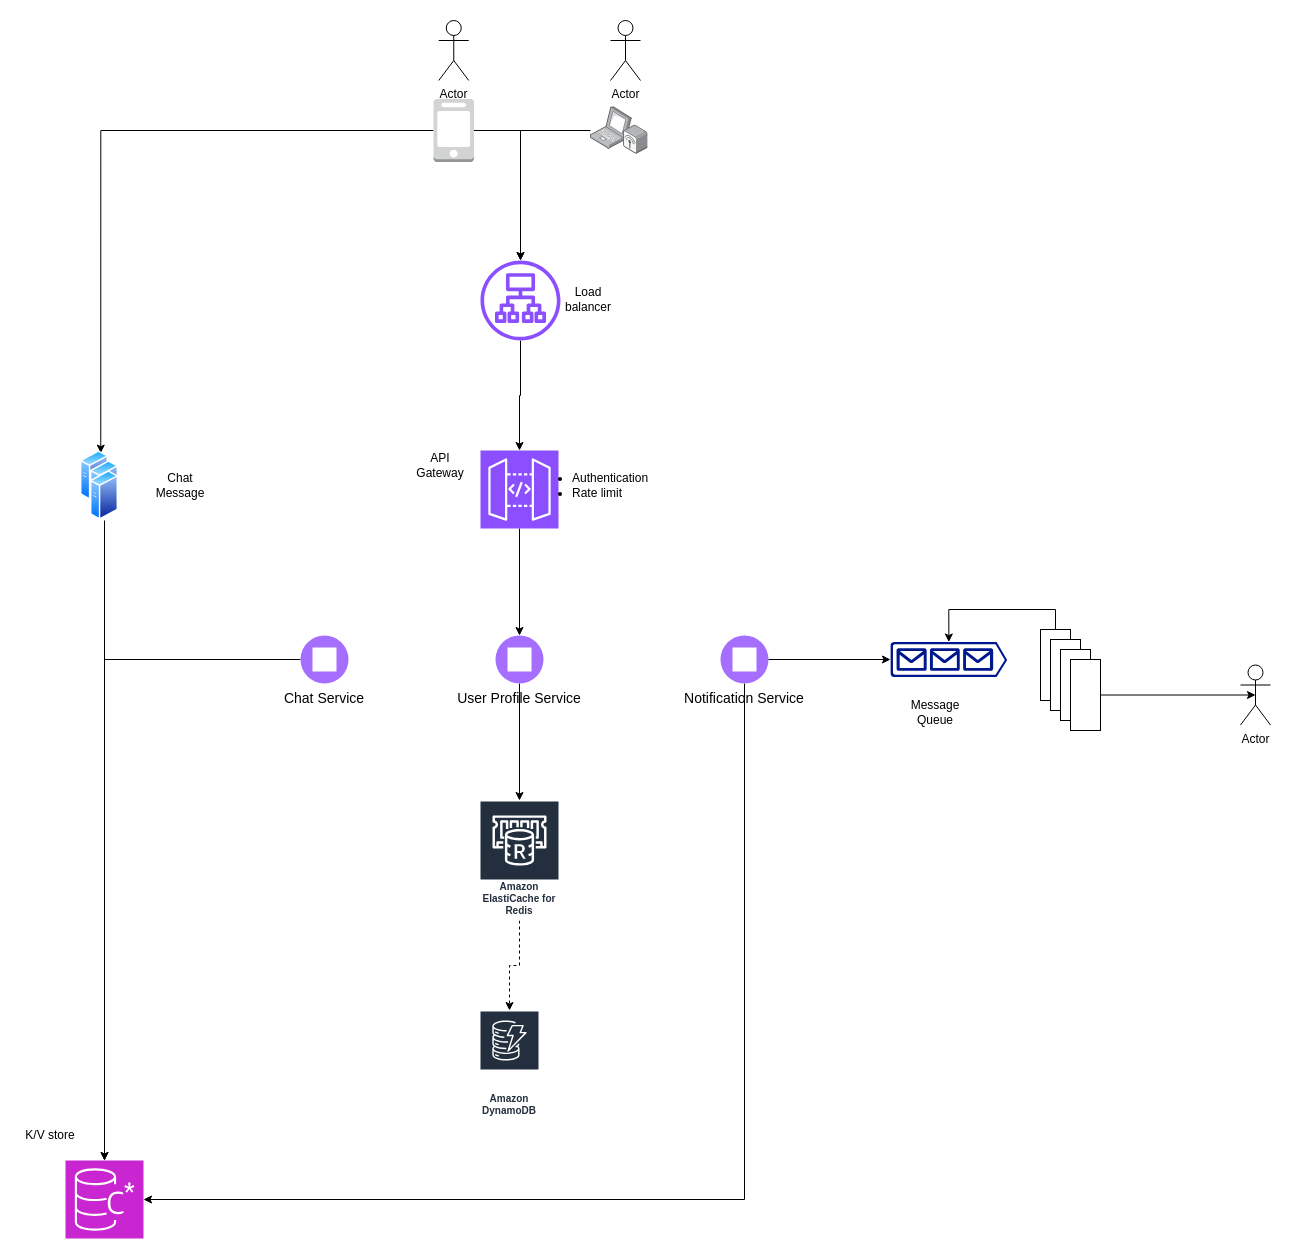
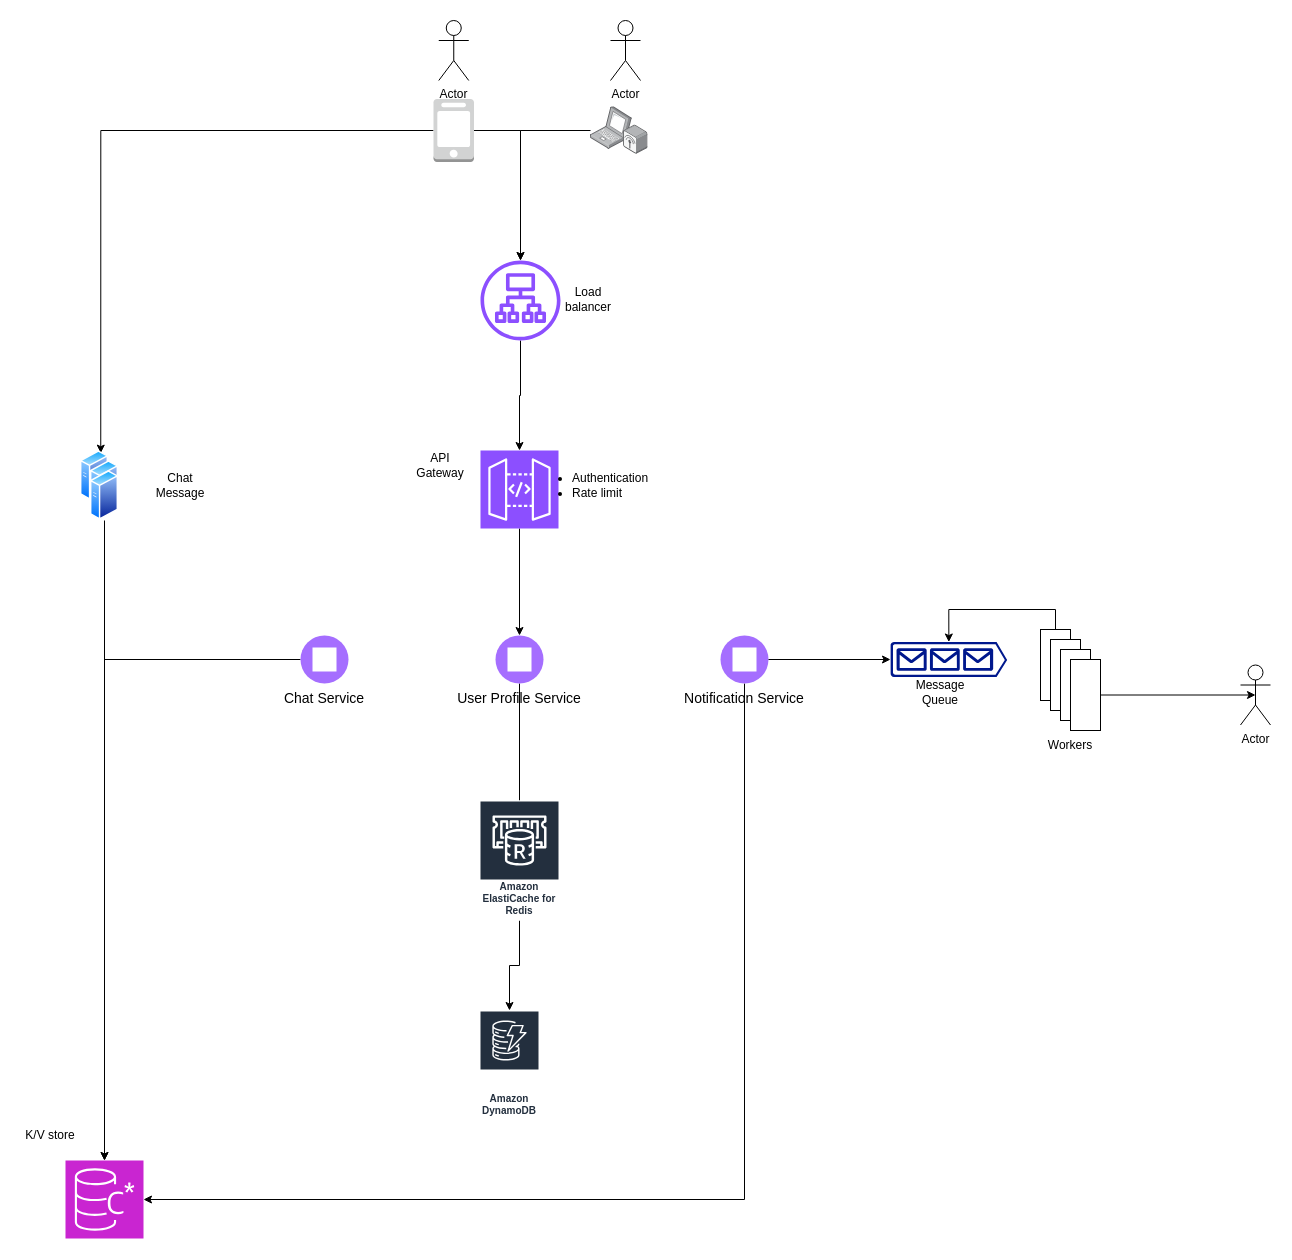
- <mxCell id="37" value="Message Queue" style="text;html=1;align=center;verticalAlign=middle;whiteSpace=wrap;rounded=0;" vertex="1" parent="1"><mxGeometry x="905" y="696.5" width="60" height="30" as="geometry" /></mxCell>
+ <mxCell id="37" value="Message Queue" style="text;html=1;align=center;verticalAlign=middle;whiteSpace=wrap;rounded=0;" vertex="1" parent="1"><mxGeometry x="910" y="676.5" width="60" height="30" as="geometry" /></mxCell>
+ <mxCell id="44" value="Workers" style="text;html=1;align=center;verticalAlign=middle;whiteSpace=wrap;rounded=0;" vertex="1" parent="1"><mxGeometry x="1040" y="730" width="60" height="30" as="geometry" /></mxCell>
- <mxCell id="16" value="" style="edgeStyle=orthogonalEdgeStyle;rounded=0;orthogonalLoop=1;jettySize=auto;html=1;" edge="1" parent="1" source="17" target="20"><mxGeometry relative="1" as="geometry" /></mxCell>
+ <mxCell id="16" value="" style="edgeStyle=orthogonalEdgeStyle;rounded=0;orthogonalLoop=1;jettySize=auto;html=1;endArrow=none;" edge="1" parent="1" source="17" target="20"><mxGeometry relative="1" as="geometry" /></mxCell>
- <mxCell id="19" value="" style="edgeStyle=orthogonalEdgeStyle;rounded=0;orthogonalLoop=1;jettySize=auto;html=1;dashed=1;" edge="1" parent="1" source="20" target="21"><mxGeometry relative="1" as="geometry" /></mxCell>
+ <mxCell id="19" value="" style="edgeStyle=orthogonalEdgeStyle;rounded=0;orthogonalLoop=1;jettySize=auto;html=1;" edge="1" parent="1" source="20" target="21"><mxGeometry relative="1" as="geometry" /></mxCell>
